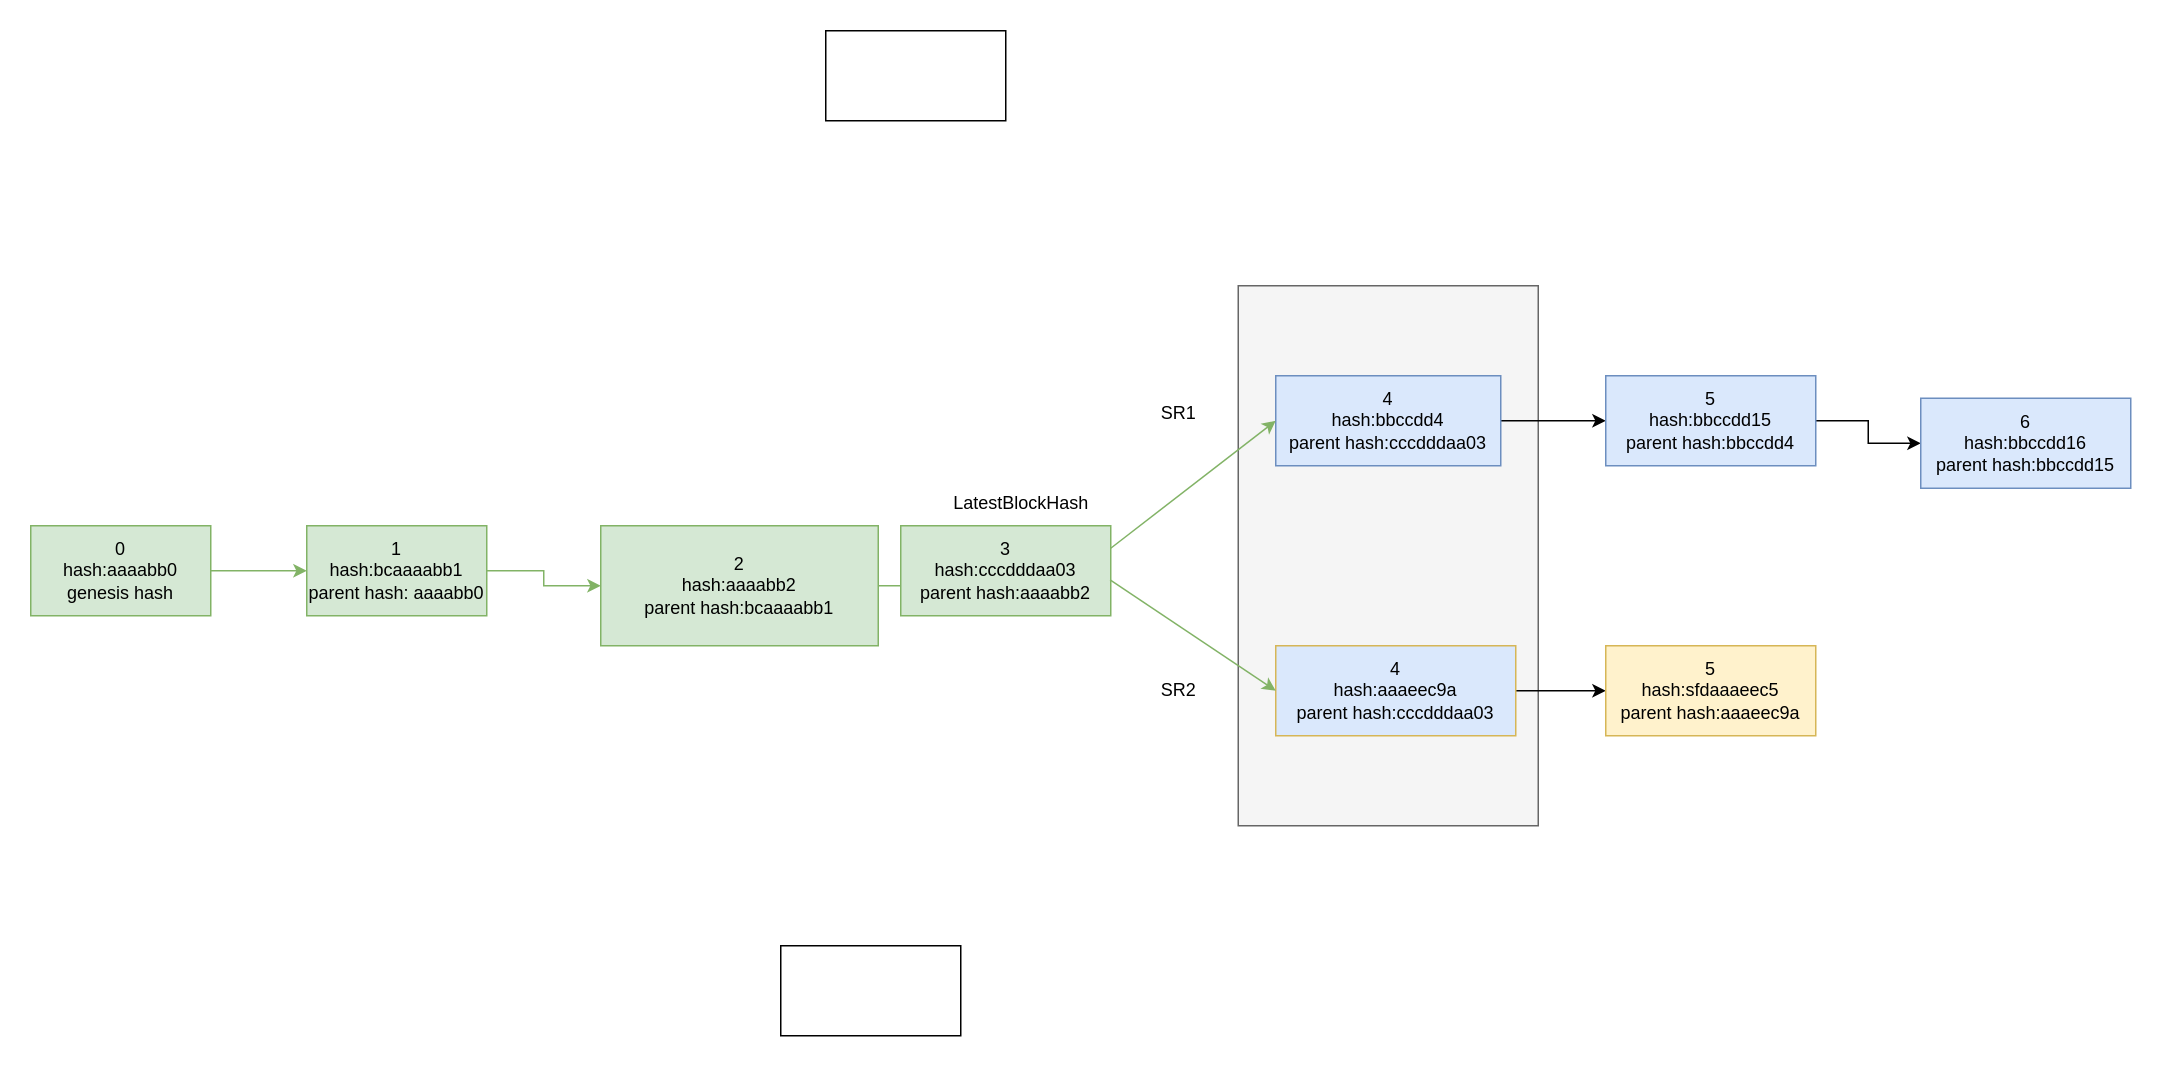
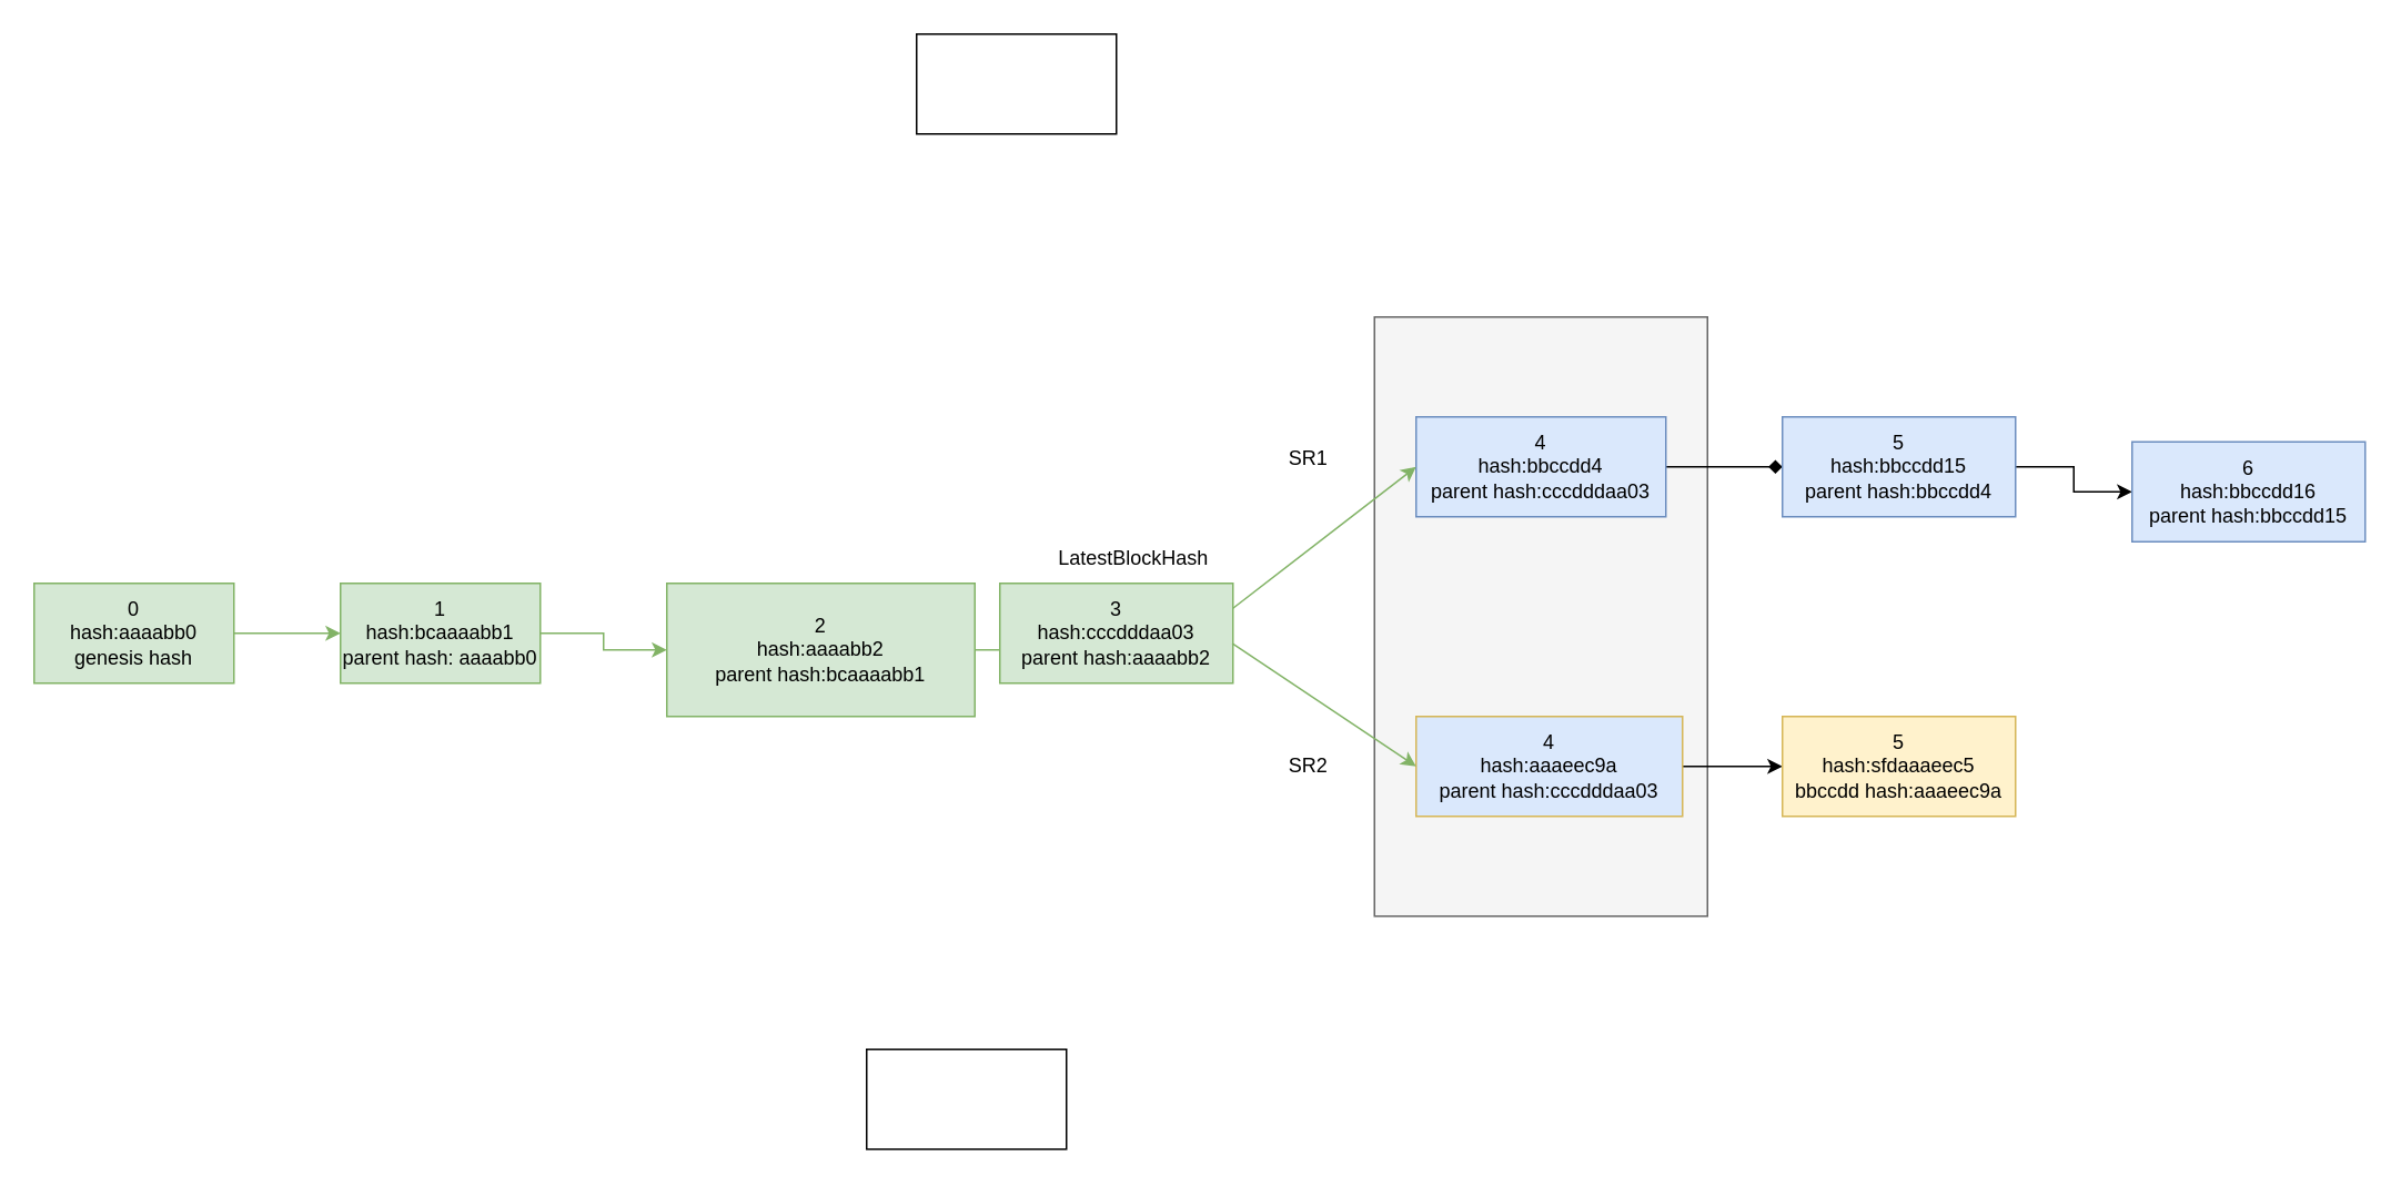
- <mxCell id="10" value="" style="edgeStyle=orthogonalEdgeStyle;rounded=0;orthogonalLoop=1;jettySize=auto;html=1;" parent="1" source="11" target="17" edge="1"><mxGeometry relative="1" as="geometry" /></mxCell>
+ <mxCell id="10" value="" style="edgeStyle=orthogonalEdgeStyle;rounded=0;orthogonalLoop=1;jettySize=auto;html=1;endArrow=diamond;" parent="1" source="11" target="17" edge="1"><mxGeometry relative="1" as="geometry" /></mxCell>
- <mxCell id="18" value="5&lt;br&gt;hash:sfdaaaeec5&lt;br&gt;parent hash:aaaeec9a" style="rounded=0;whiteSpace=wrap;html=1;fillColor=#fff2cc;strokeColor=#d6b656;" parent="1" vertex="1"><mxGeometry x="1070" y="430" width="140" height="60" as="geometry" /></mxCell>
+ <mxCell id="18" value="5&lt;br&gt;hash:sfdaaaeec5&lt;br&gt;bbccdd hash:aaaeec9a" style="rounded=0;whiteSpace=wrap;html=1;fillColor=#fff2cc;strokeColor=#d6b656;" parent="1" vertex="1"><mxGeometry x="1070" y="430" width="140" height="60" as="geometry" /></mxCell>
